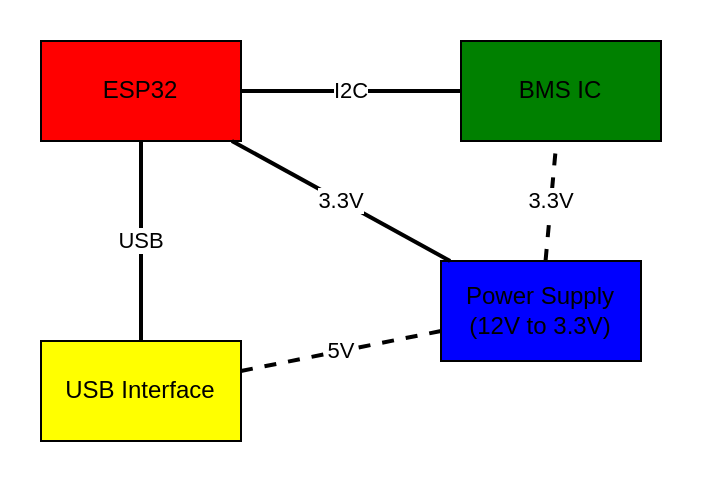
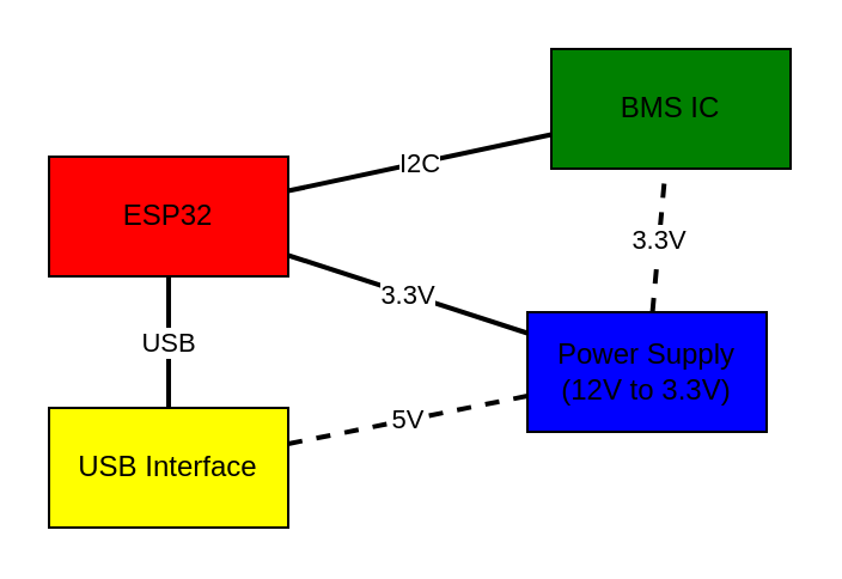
- <mxCell id="2" value="ESP32" style="shape=rectangle;whiteSpace=wrap;html=1;fillColor=#FF0000;" parent="1" vertex="1"><mxGeometry x="20" y="20" width="100" height="50" as="geometry" /></mxCell>
+ <mxCell id="2" value="ESP32" style="shape=rectangle;whiteSpace=wrap;html=1;fillColor=#FF0000;" parent="1" vertex="1"><mxGeometry x="20" y="65" width="100" height="50" as="geometry" /></mxCell>
